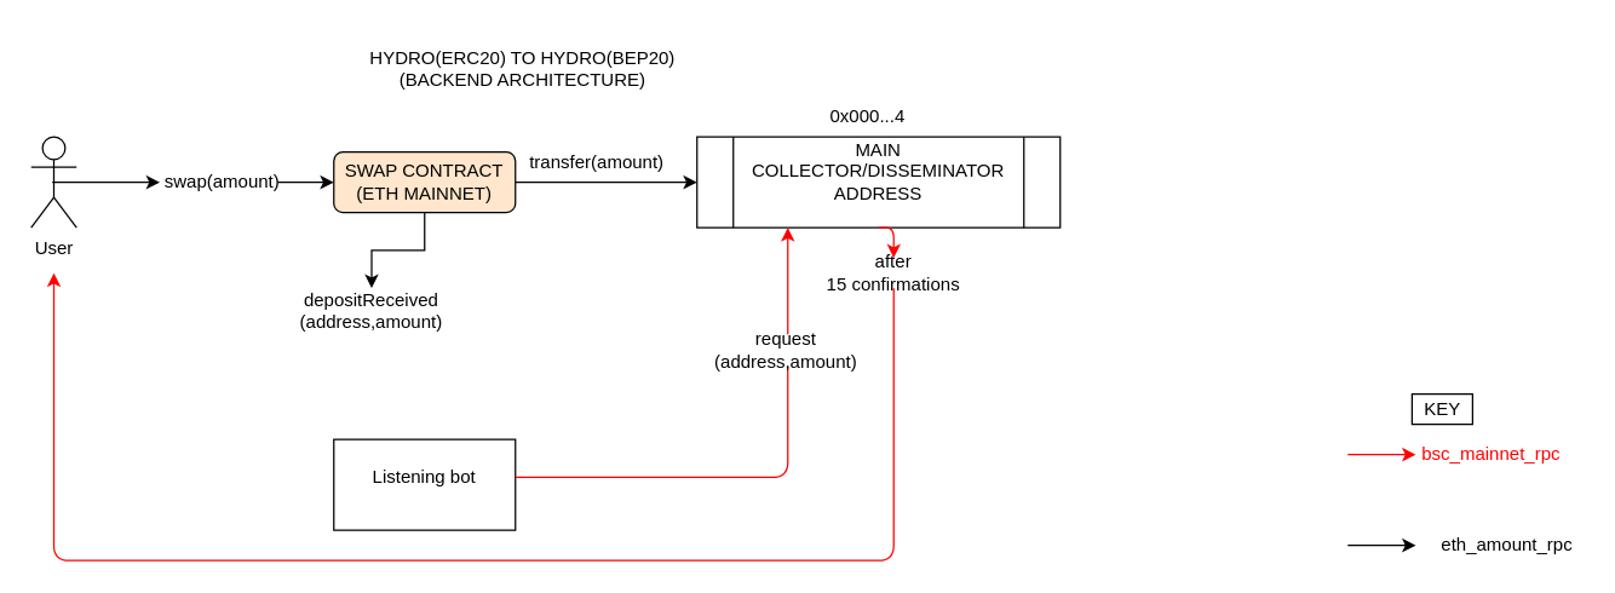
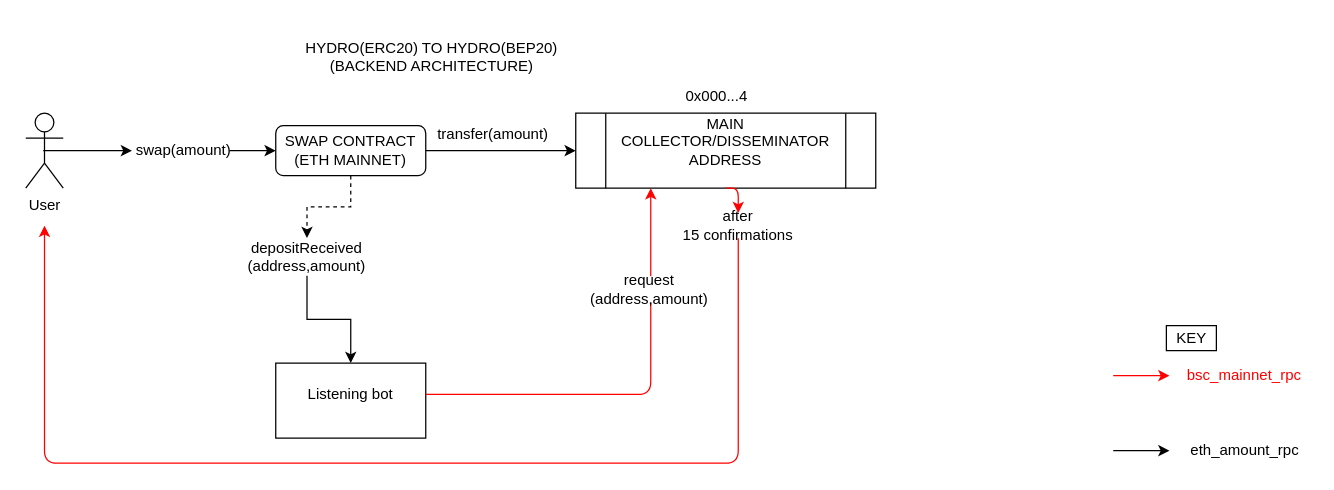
- <mxCell id="6" value="SWAP CONTRACT&lt;br&gt;(ETH MAINNET)" style="rounded=1;whiteSpace=wrap;html=1;fontSize=12;glass=0;strokeWidth=1;shadow=0;fillColor=#ffe6cc;" parent="1" vertex="1"><mxGeometry x="220" y="100" width="120" height="40" as="geometry" /></mxCell>
+ <mxCell id="6" value="SWAP CONTRACT&lt;br&gt;(ETH MAINNET)" style="rounded=1;whiteSpace=wrap;html=1;fontSize=12;glass=0;strokeWidth=1;shadow=0;" parent="1" vertex="1"><mxGeometry x="220" y="100" width="120" height="40" as="geometry" /></mxCell>
- <mxCell id="14" style="edgeStyle=orthogonalEdgeStyle;rounded=0;orthogonalLoop=1;jettySize=auto;html=1;exitX=0.5;exitY=1;exitDx=0;exitDy=0;entryX=0.5;entryY=0;entryDx=0;entryDy=0;" edge="1" parent="1" source="6" target="13"><mxGeometry relative="1" as="geometry"><mxPoint x="280" y="290" as="targetPoint" /><mxPoint x="280" y="140" as="sourcePoint" /></mxGeometry></mxCell>
+ <mxCell id="14" style="edgeStyle=orthogonalEdgeStyle;rounded=0;orthogonalLoop=1;jettySize=auto;html=1;exitX=0.5;exitY=1;exitDx=0;exitDy=0;entryX=0.5;entryY=0;entryDx=0;entryDy=0;dashed=1;" edge="1" parent="1" source="6" target="13"><mxGeometry relative="1" as="geometry"><mxPoint x="280" y="290" as="targetPoint" /><mxPoint x="280" y="140" as="sourcePoint" /></mxGeometry></mxCell>
+ <mxCell id="5" style="edgeStyle=orthogonalEdgeStyle;rounded=0;orthogonalLoop=1;jettySize=auto;html=1;exitX=0.5;exitY=1;exitDx=0;exitDy=0;entryX=0.5;entryY=0;entryDx=0;entryDy=0;" edge="1" parent="1" source="13" target="12"><mxGeometry relative="1" as="geometry"><mxPoint x="280" y="220" as="targetPoint" /></mxGeometry></mxCell>
- <mxCell id="18" value="&lt;span&gt;&lt;font color=&quot;#ff0000&quot;&gt;bsc_mainnet_rpc&lt;/font&gt;&lt;/span&gt;" style="text;html=1;strokeColor=none;fillColor=none;align=center;verticalAlign=middle;whiteSpace=wrap;rounded=0;" vertex="1" parent="17"><mxGeometry x="50" y="30" width="90" height="20" as="geometry" /></mxCell>
+ <mxCell id="18" value="&lt;span&gt;&lt;font color=&quot;#ff0000&quot;&gt;bsc_mainnet_rpc&lt;/font&gt;&lt;/span&gt;" style="text;html=1;strokeColor=none;fillColor=none;align=center;verticalAlign=middle;whiteSpace=wrap;rounded=0;" vertex="1" parent="17"><mxGeometry x="60" y="30" width="90" height="20" as="geometry" /></mxCell>
